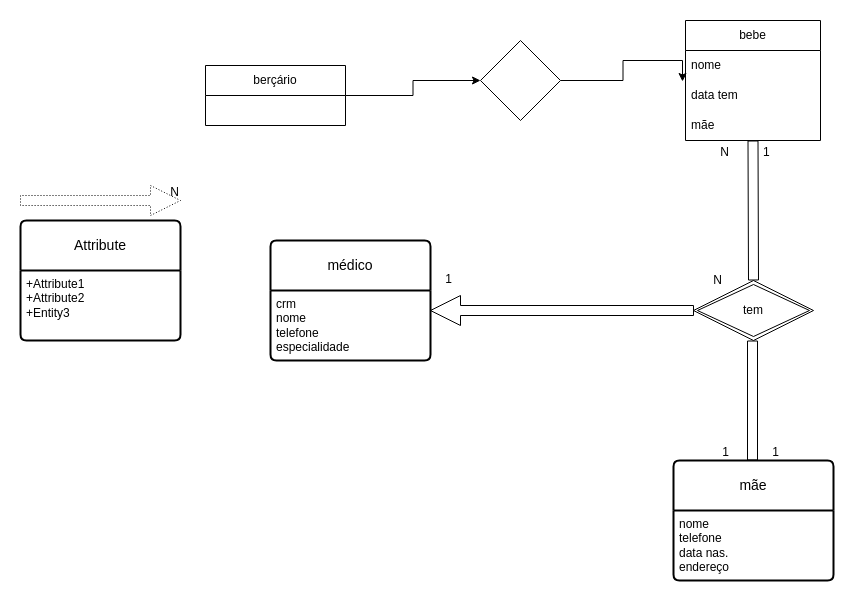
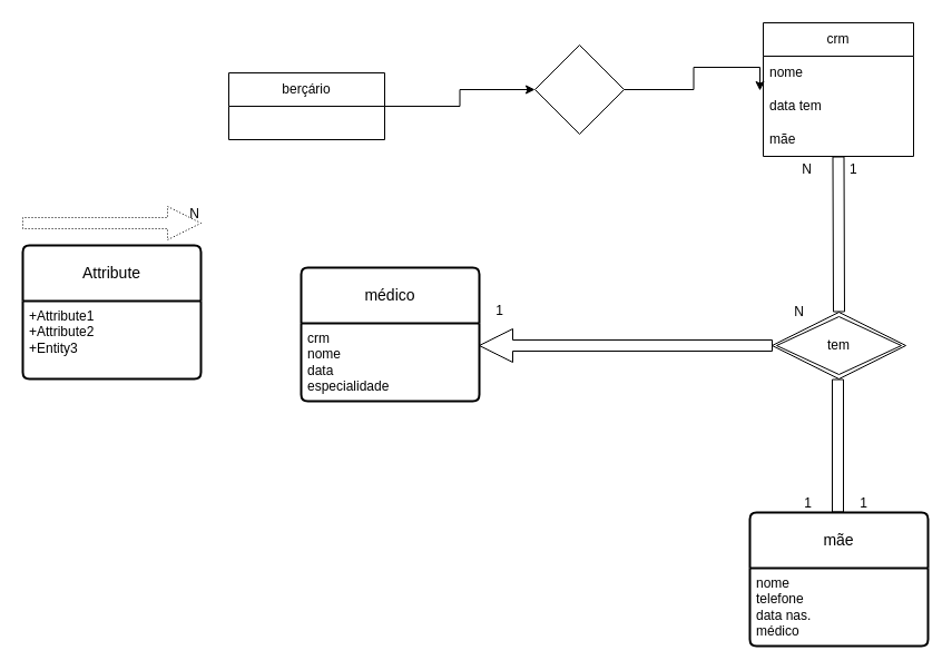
- <mxCell id="6" value="bebe" style="swimlane;fontStyle=0;childLayout=stackLayout;horizontal=1;startSize=30;horizontalStack=0;resizeParent=1;resizeParentMax=0;resizeLast=0;collapsible=1;marginBottom=0;whiteSpace=wrap;html=1;" vertex="1" parent="1"><mxGeometry x="685" y="20" width="135" height="120" as="geometry" /></mxCell>
+ <mxCell id="6" value="crm" style="swimlane;fontStyle=0;childLayout=stackLayout;horizontal=1;startSize=30;horizontalStack=0;resizeParent=1;resizeParentMax=0;resizeLast=0;collapsible=1;marginBottom=0;whiteSpace=wrap;html=1;" vertex="1" parent="1"><mxGeometry x="685" y="20" width="135" height="120" as="geometry" /></mxCell>
- <mxCell id="24" value="&lt;div&gt;crm&lt;/div&gt;&lt;div&gt;nome&lt;/div&gt;&lt;div&gt;telefone&lt;/div&gt;&lt;div&gt;especialidade&lt;br&gt;&lt;/div&gt;" style="align=left;strokeColor=none;fillColor=none;spacingLeft=4;fontSize=12;verticalAlign=top;resizable=0;rotatable=0;part=1;html=1;" vertex="1" parent="23"><mxGeometry y="50" width="160" height="70" as="geometry" /></mxCell>
+ <mxCell id="24" value="&lt;div&gt;crm&lt;/div&gt;&lt;div&gt;nome&lt;/div&gt;&lt;div&gt;data&lt;/div&gt;&lt;div&gt;especialidade&lt;br&gt;&lt;/div&gt;" style="align=left;strokeColor=none;fillColor=none;spacingLeft=4;fontSize=12;verticalAlign=top;resizable=0;rotatable=0;part=1;html=1;" vertex="1" parent="23"><mxGeometry y="50" width="160" height="70" as="geometry" /></mxCell>
- <mxCell id="17" value="&lt;div&gt;nome&lt;/div&gt;&lt;div&gt;telefone&lt;/div&gt;&lt;div&gt;data nas.&lt;/div&gt;&lt;div&gt;endereço&lt;br&gt;&lt;/div&gt;" style="align=left;strokeColor=none;fillColor=none;spacingLeft=4;fontSize=12;verticalAlign=top;resizable=0;rotatable=0;part=1;html=1;" vertex="1" parent="16"><mxGeometry y="50" width="160" height="70" as="geometry" /></mxCell>
+ <mxCell id="17" value="&lt;div&gt;nome&lt;/div&gt;&lt;div&gt;telefone&lt;/div&gt;&lt;div&gt;data nas.&lt;/div&gt;&lt;div&gt;médico&lt;br&gt;&lt;/div&gt;" style="align=left;strokeColor=none;fillColor=none;spacingLeft=4;fontSize=12;verticalAlign=top;resizable=0;rotatable=0;part=1;html=1;" vertex="1" parent="16"><mxGeometry y="50" width="160" height="70" as="geometry" /></mxCell>
